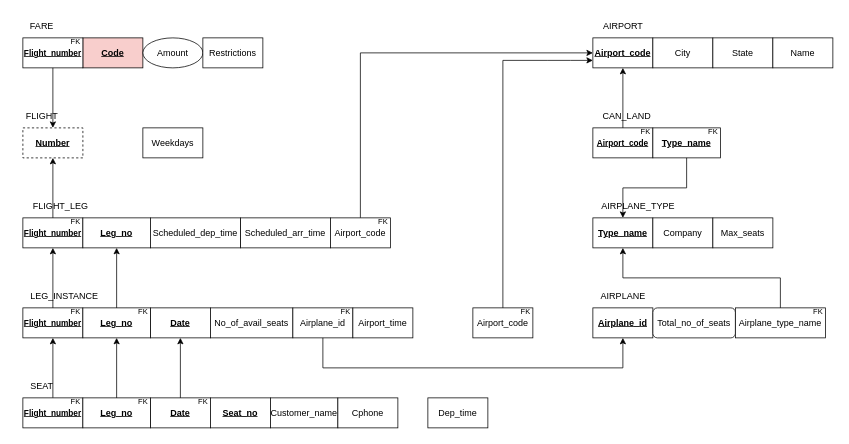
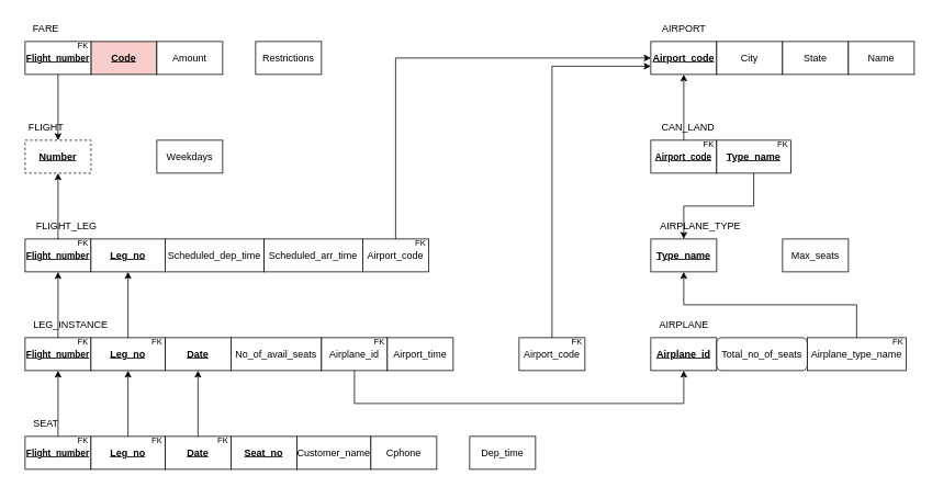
- <mxCell id="17" value="Amount" style="ellipse;whiteSpace=wrap;html=1;" parent="1" vertex="1"><mxGeometry x="190" y="50" width="80" height="40" as="geometry" /></mxCell>
+ <mxCell id="17" value="Amount" style="rounded=0;whiteSpace=wrap;html=1;" parent="1" vertex="1"><mxGeometry x="190" y="50" width="80" height="40" as="geometry" /></mxCell>
- <mxCell id="27" value="Restrictions" style="rounded=0;whiteSpace=wrap;html=1;" parent="1" vertex="1"><mxGeometry x="270" y="50" width="80" height="40" as="geometry" /></mxCell>
+ <mxCell id="27" value="Restrictions" style="rounded=0;whiteSpace=wrap;html=1;" parent="1" vertex="1"><mxGeometry x="310" y="50" width="80" height="40" as="geometry" /></mxCell>
- <mxCell id="41" value="Company" style="rounded=0;whiteSpace=wrap;html=1;" parent="1" vertex="1"><mxGeometry x="870" y="290" width="80" height="40" as="geometry" /></mxCell>
